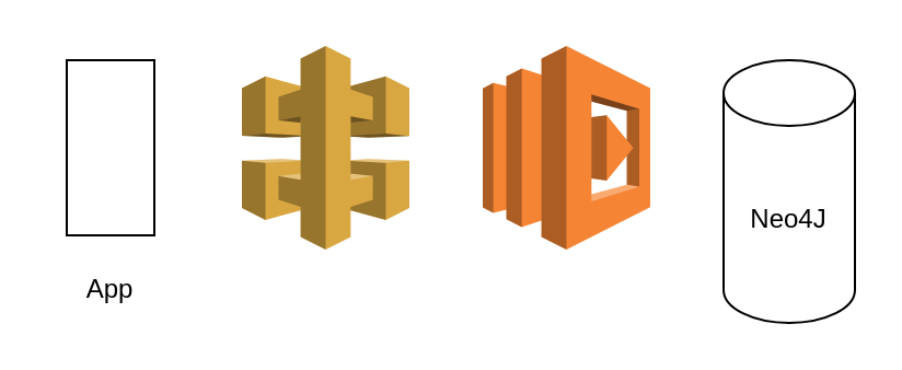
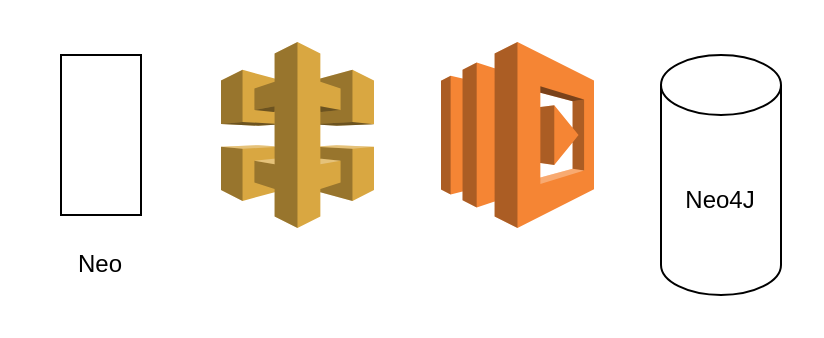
- <mxCell id="3" value="App" style="text;html=1;strokeColor=none;fillColor=none;align=center;verticalAlign=middle;whiteSpace=wrap;rounded=0;" parent="1" vertex="1"><mxGeometry x="20" y="117" width="60" height="30" as="geometry" /></mxCell>
+ <mxCell id="3" value="Neo" style="text;html=1;strokeColor=none;fillColor=none;align=center;verticalAlign=middle;whiteSpace=wrap;rounded=0;" parent="1" vertex="1"><mxGeometry x="20" y="117" width="60" height="30" as="geometry" /></mxCell>
